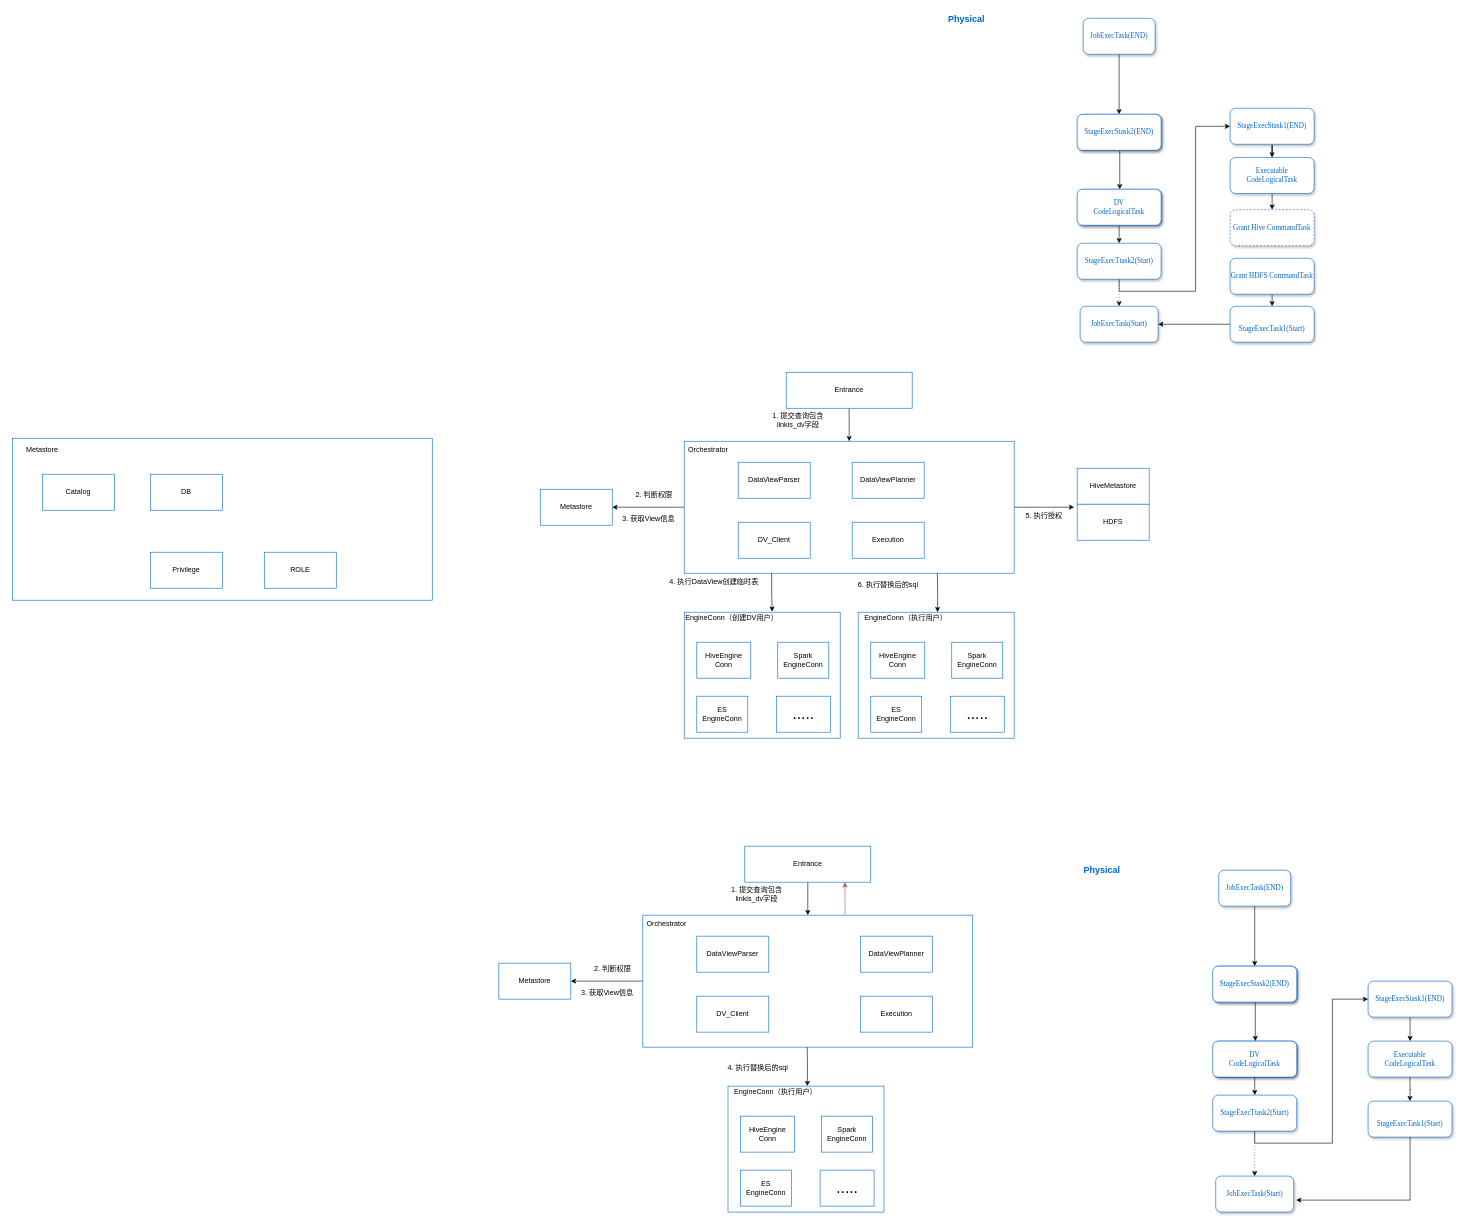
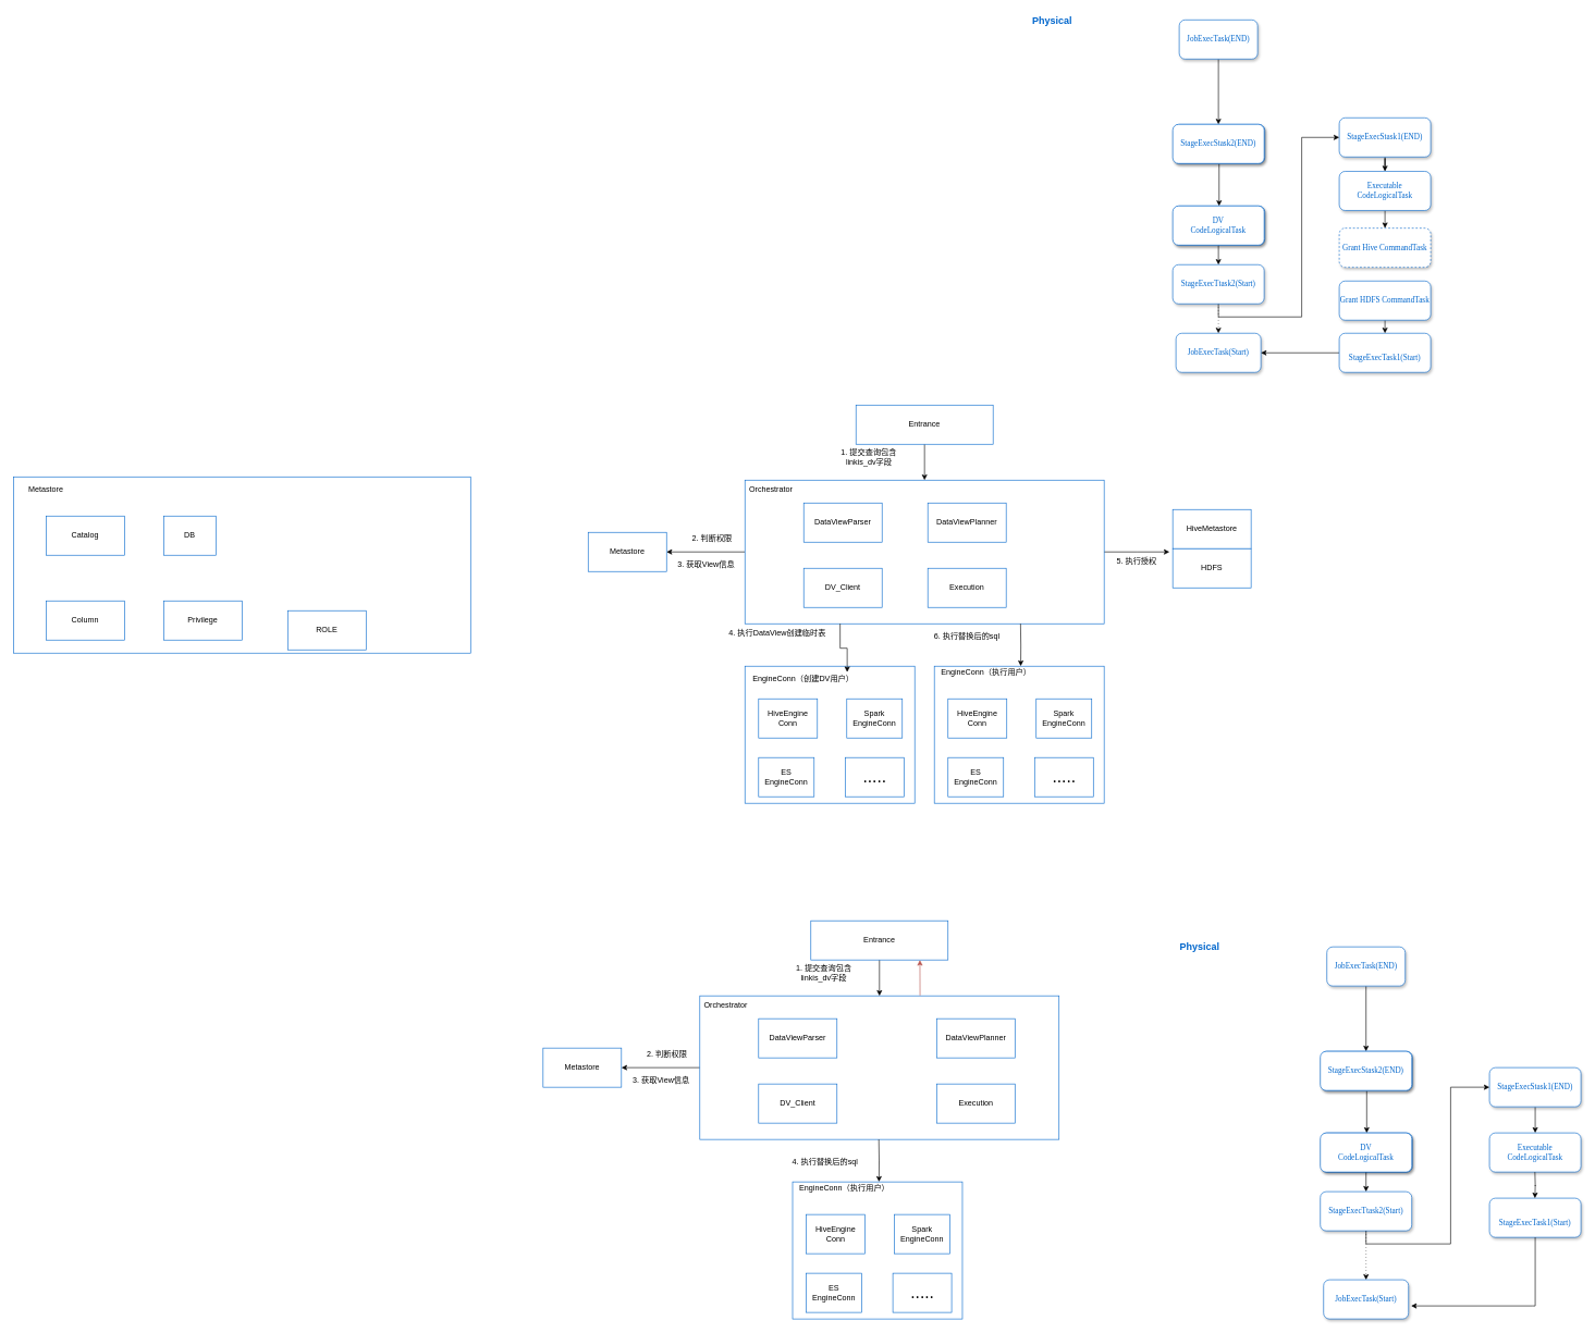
- <mxCell id="4" value="DB" style="rounded=0;whiteSpace=wrap;html=1;fillColor=#FFFFFF;strokeColor=#0066CC;" parent="1" vertex="1"><mxGeometry x="250" y="790" width="120" height="60" as="geometry" /></mxCell>
+ <mxCell id="4" value="DB" style="rounded=0;whiteSpace=wrap;html=1;fillColor=#FFFFFF;strokeColor=#0066CC;" parent="1" vertex="1"><mxGeometry x="250" y="790" width="80" height="60" as="geometry" /></mxCell>
+ <mxCell id="5" value="Column" style="rounded=0;whiteSpace=wrap;html=1;fillColor=#FFFFFF;strokeColor=#0066CC;" parent="1" vertex="1"><mxGeometry x="70" y="920" width="120" height="60" as="geometry" /></mxCell>
- <mxCell id="7" value="ROLE" style="rounded=0;whiteSpace=wrap;html=1;fillColor=#FFFFFF;strokeColor=#0066CC;" parent="1" vertex="1"><mxGeometry x="440" y="920" width="120" height="60" as="geometry" /></mxCell>
+ <mxCell id="7" value="ROLE" style="rounded=0;whiteSpace=wrap;html=1;fillColor=#FFFFFF;strokeColor=#0066CC;" parent="1" vertex="1"><mxGeometry x="440" y="935" width="120" height="60" as="geometry" /></mxCell>
- <mxCell id="32" value="EngineConn（创建DV用户）" style="text;html=1;strokeColor=none;fillColor=none;align=center;verticalAlign=middle;whiteSpace=wrap;rounded=0;" parent="1" vertex="1"><mxGeometry x="1140" y="1020" width="159" height="20" as="geometry" /></mxCell>
+ <mxCell id="32" value="EngineConn（创建DV用户）" style="text;html=1;strokeColor=none;fillColor=none;align=center;verticalAlign=middle;whiteSpace=wrap;rounded=0;" parent="1" vertex="1"><mxGeometry x="1150" y="1030" width="159" height="20" as="geometry" /></mxCell>
